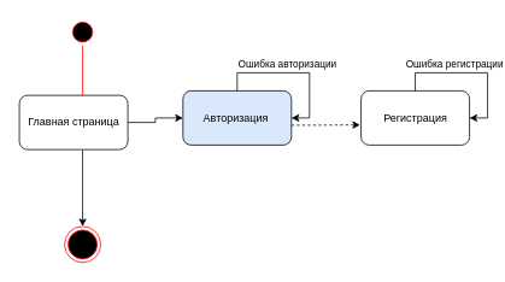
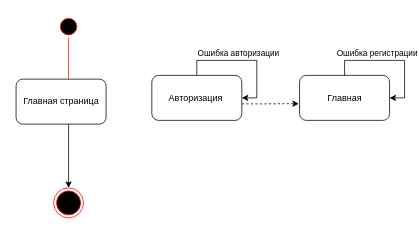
- <mxCell id="9" value="Авторизация&amp;nbsp;" style="rounded=1;whiteSpace=wrap;html=1;fillColor=#dae8fc;" vertex="1" parent="1"><mxGeometry x="201.6" y="100" width="120" height="60" as="geometry" /></mxCell>
+ <mxCell id="9" value="Авторизация&amp;nbsp;" style="rounded=1;whiteSpace=wrap;html=1;" vertex="1" parent="1"><mxGeometry x="201.6" y="100" width="120" height="60" as="geometry" /></mxCell>
- <mxCell id="12" value="Регистрация" style="whiteSpace=wrap;html=1;rounded=1;" vertex="1" parent="1"><mxGeometry x="398.6" y="100" width="120" height="60" as="geometry" /></mxCell>
+ <mxCell id="12" value="Главная" style="whiteSpace=wrap;html=1;rounded=1;" vertex="1" parent="1"><mxGeometry x="398.6" y="100" width="120" height="60" as="geometry" /></mxCell>
- <mxCell id="5" style="edgeStyle=orthogonalEdgeStyle;rounded=0;orthogonalLoop=1;jettySize=auto;html=1;" edge="1" parent="1" source="7" target="9"><mxGeometry relative="1" as="geometry" /></mxCell>
